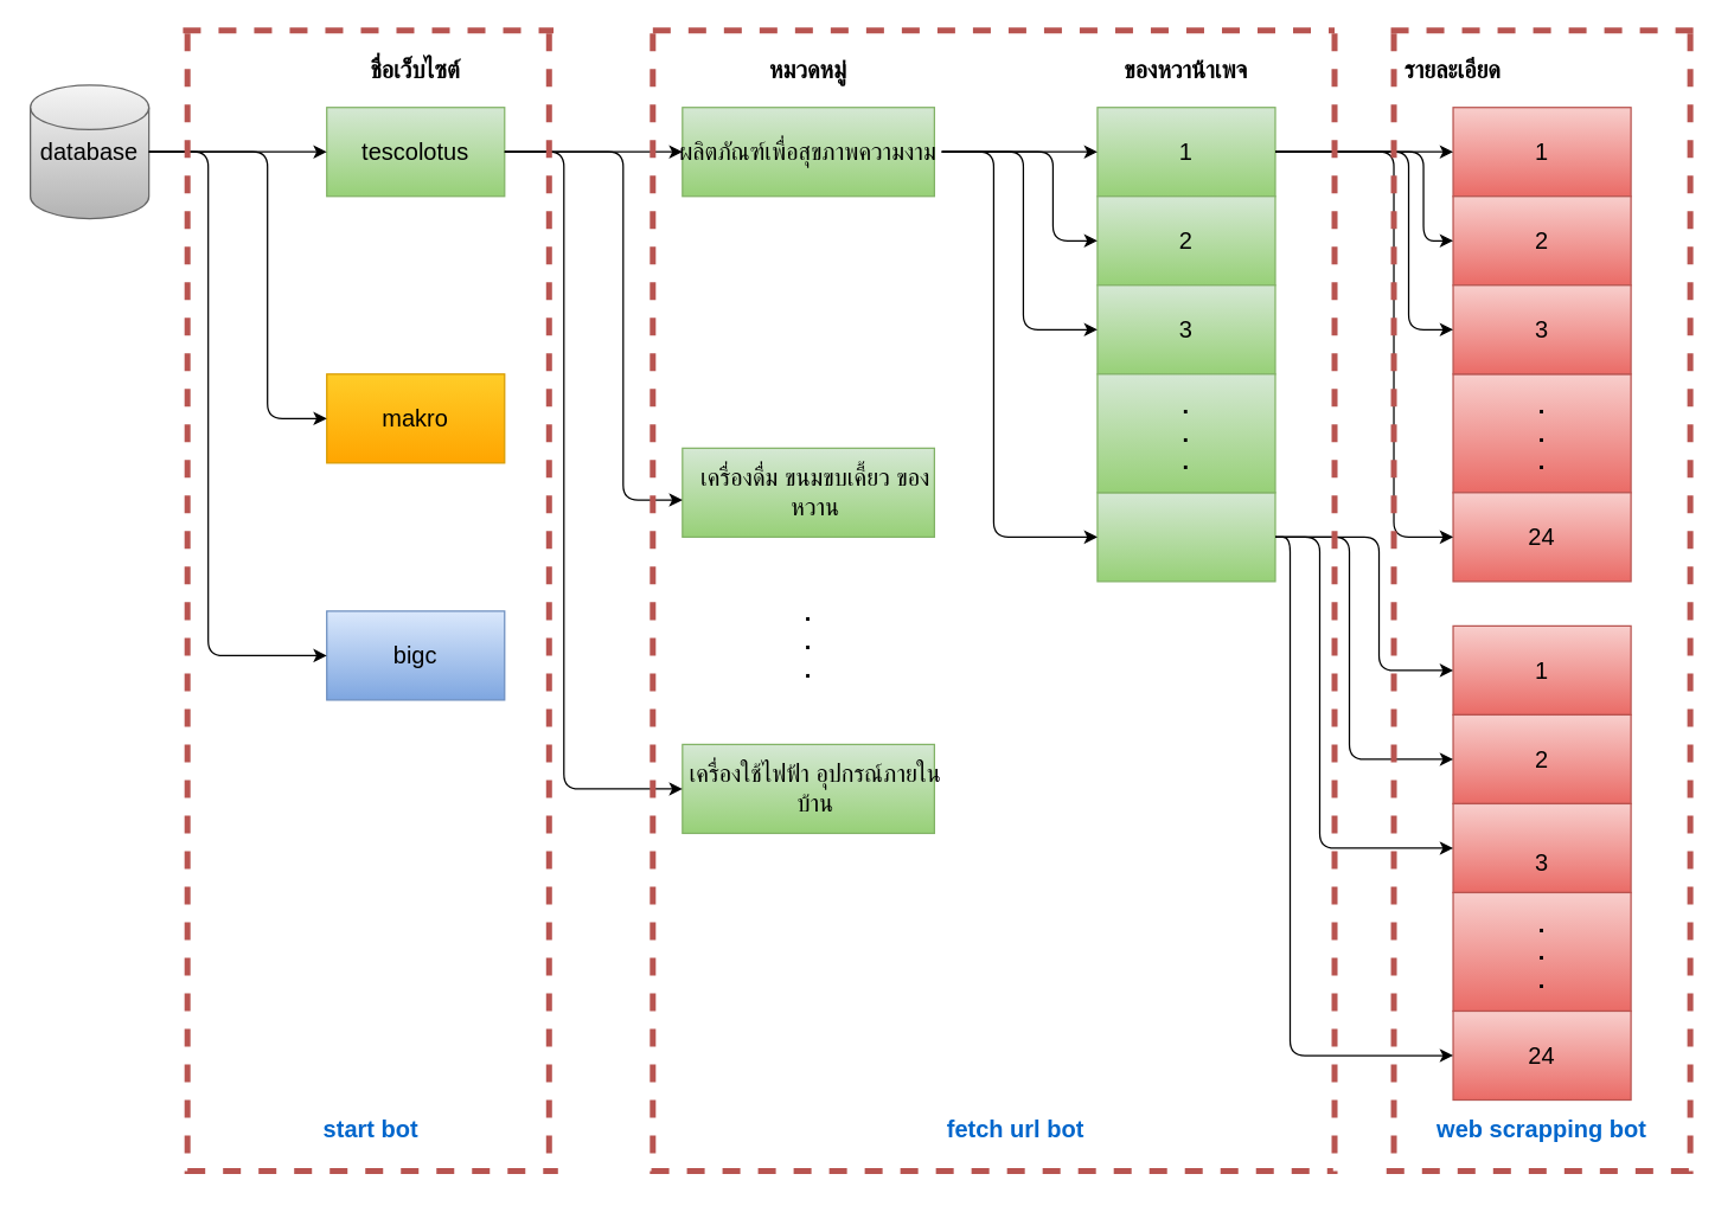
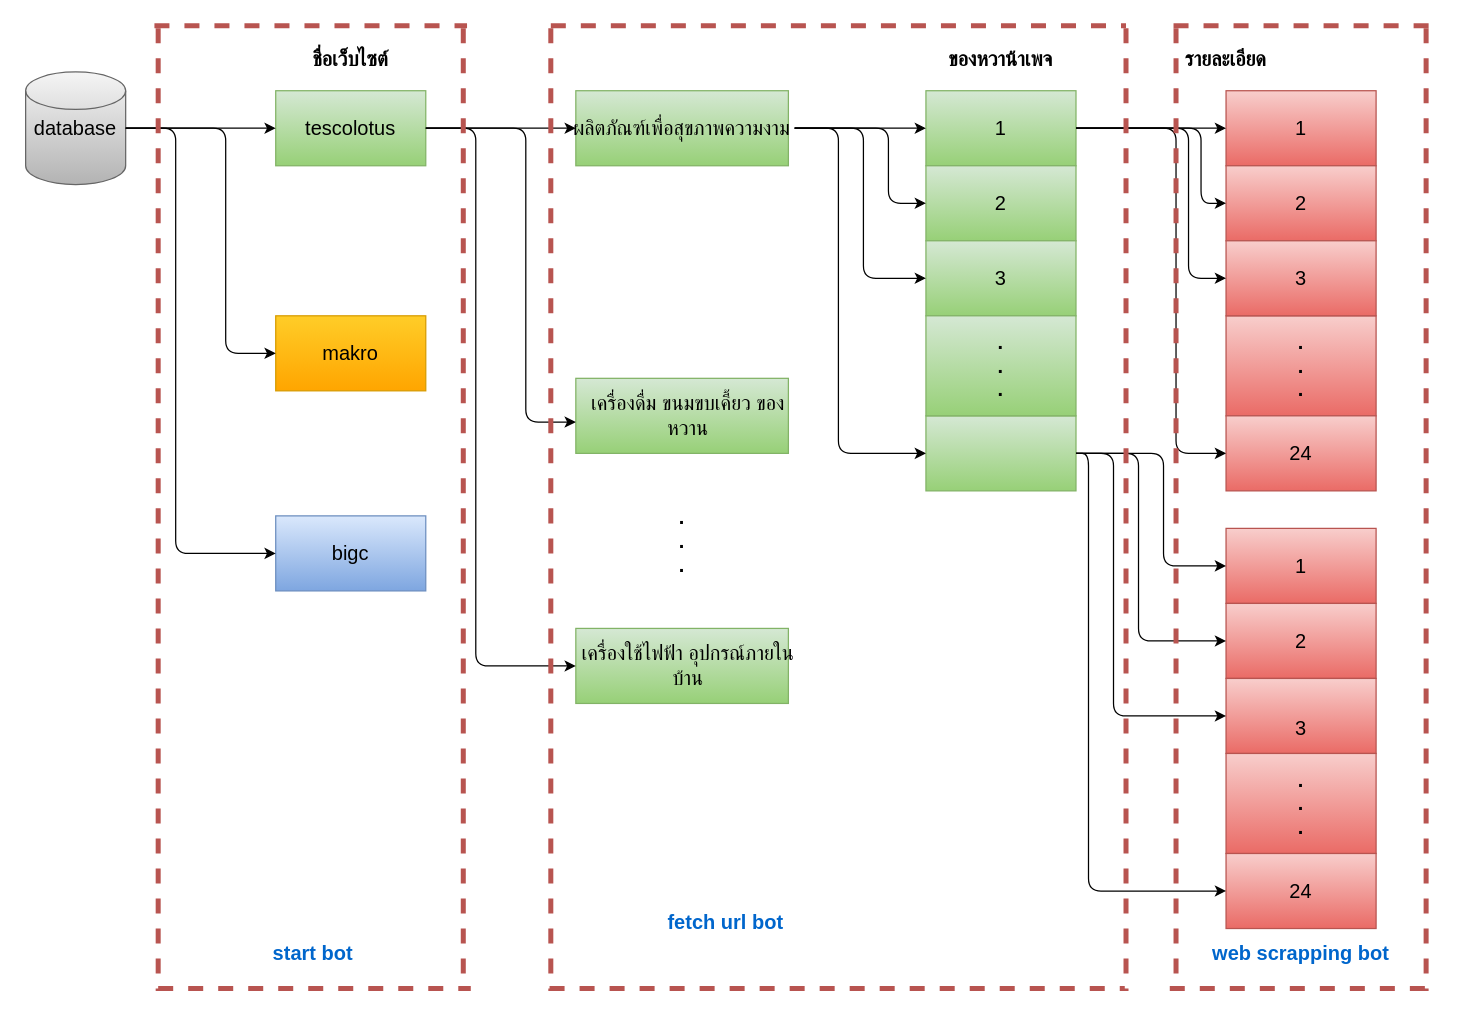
- <mxCell id="58" value="&lt;b&gt;หมวดหมู่&lt;/b&gt;" style="text;html=1;strokeColor=none;fillColor=none;align=center;verticalAlign=middle;whiteSpace=wrap;rounded=0;fontSize=16;" parent="1" vertex="1"><mxGeometry x="505" y="37" width="80" height="20" as="geometry" /></mxCell>
- <mxCell id="81" value="&lt;b&gt;&lt;font color=&quot;#0066cc&quot;&gt;fetch url bot&lt;/font&gt;&lt;/b&gt;" style="text;html=1;strokeColor=none;fillColor=none;align=center;verticalAlign=middle;whiteSpace=wrap;rounded=0;fontSize=16;" vertex="1" parent="1"><mxGeometry x="630" y="752" width="110" height="20" as="geometry" /></mxCell>
+ <mxCell id="81" value="&lt;b&gt;&lt;font color=&quot;#0066cc&quot;&gt;fetch url bot&lt;/font&gt;&lt;/b&gt;" style="text;html=1;strokeColor=none;fillColor=none;align=center;verticalAlign=middle;whiteSpace=wrap;rounded=0;fontSize=16;" vertex="1" parent="1"><mxGeometry x="525" y="727" width="110" height="20" as="geometry" /></mxCell>
